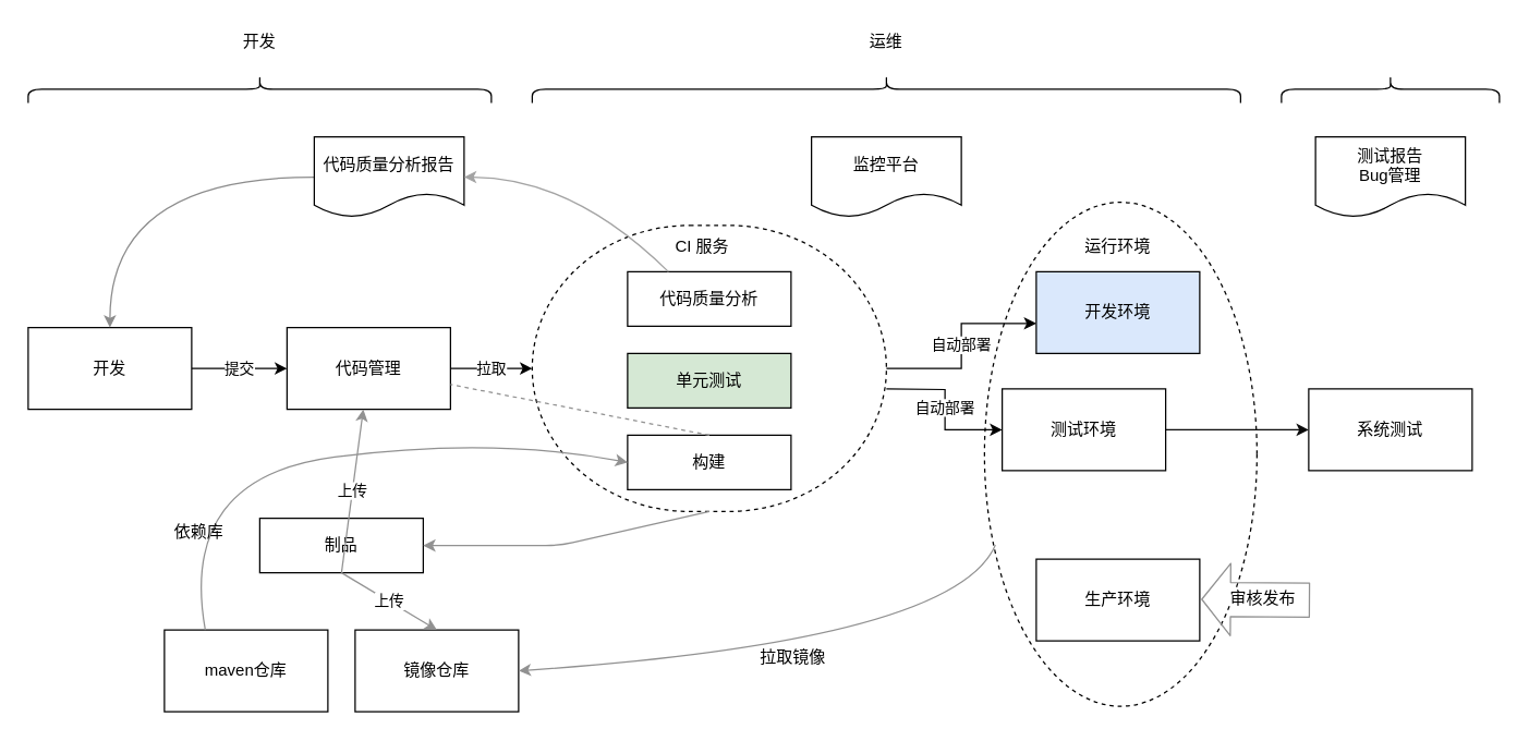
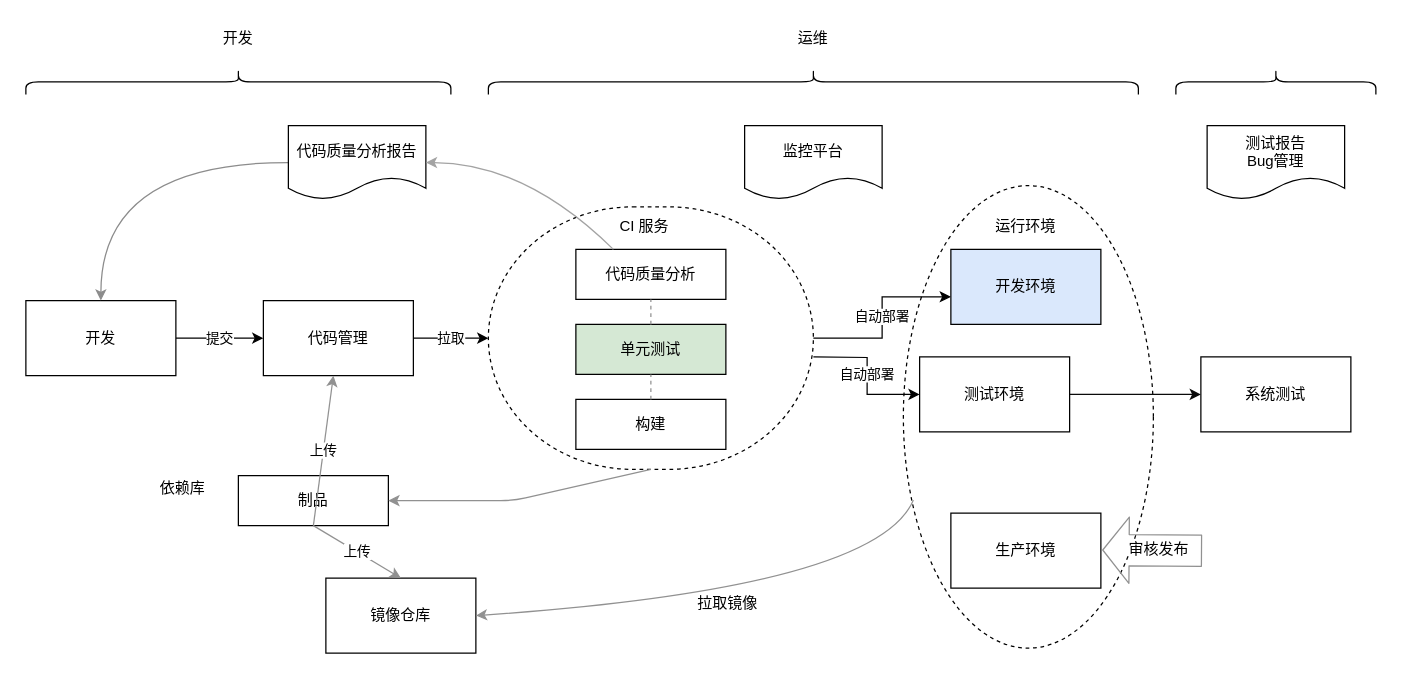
+ <mxCell id="31" value="" style="endArrow=none;dashed=1;html=1;strokeColor=#919191;entryX=0.5;entryY=1;entryDx=0;entryDy=0;exitX=0.5;exitY=0;exitDx=0;exitDy=0;" parent="1" source="12" target="11" edge="1"><mxGeometry width="50" height="50" relative="1" as="geometry"><mxPoint x="510" y="390" as="sourcePoint" /><mxPoint x="560" y="340" as="targetPoint" /></mxGeometry></mxCell>
- <mxCell id="32" value="" style="endArrow=none;dashed=1;html=1;strokeColor=#919191;exitX=0.5;exitY=0;exitDx=0;exitDy=0;" parent="1" source="7" target="10" edge="1"><mxGeometry width="50" height="50" relative="1" as="geometry"><mxPoint x="518" y="320" as="sourcePoint" /><mxPoint x="560" y="340" as="targetPoint" /></mxGeometry></mxCell>
+ <mxCell id="32" value="" style="endArrow=none;dashed=1;html=1;strokeColor=#919191;exitX=0.5;exitY=0;exitDx=0;exitDy=0;" parent="1" source="7" target="12" edge="1"><mxGeometry width="50" height="50" relative="1" as="geometry"><mxPoint x="518" y="320" as="sourcePoint" /><mxPoint x="560" y="340" as="targetPoint" /></mxGeometry></mxCell>
- <mxCell id="29" value="" style="endArrow=classic;html=1;strokeColor=#919191;entryX=0;entryY=0.5;entryDx=0;entryDy=0;exitX=0.25;exitY=0;exitDx=0;exitDy=0;curved=1;" parent="1" source="14" target="7" edge="1"><mxGeometry width="50" height="50" relative="1" as="geometry"><mxPoint x="390" y="485" as="sourcePoint" /><mxPoint x="440" y="435" as="targetPoint" /><Array as="points"><mxPoint x="130" y="350" /><mxPoint x="360" y="320" /></Array></mxGeometry></mxCell>
- <mxCell id="14" value="maven仓库" style="rounded=0;whiteSpace=wrap;html=1;" parent="1" vertex="1"><mxGeometry x="120" y="462" width="120" height="60" as="geometry" /></mxCell>
